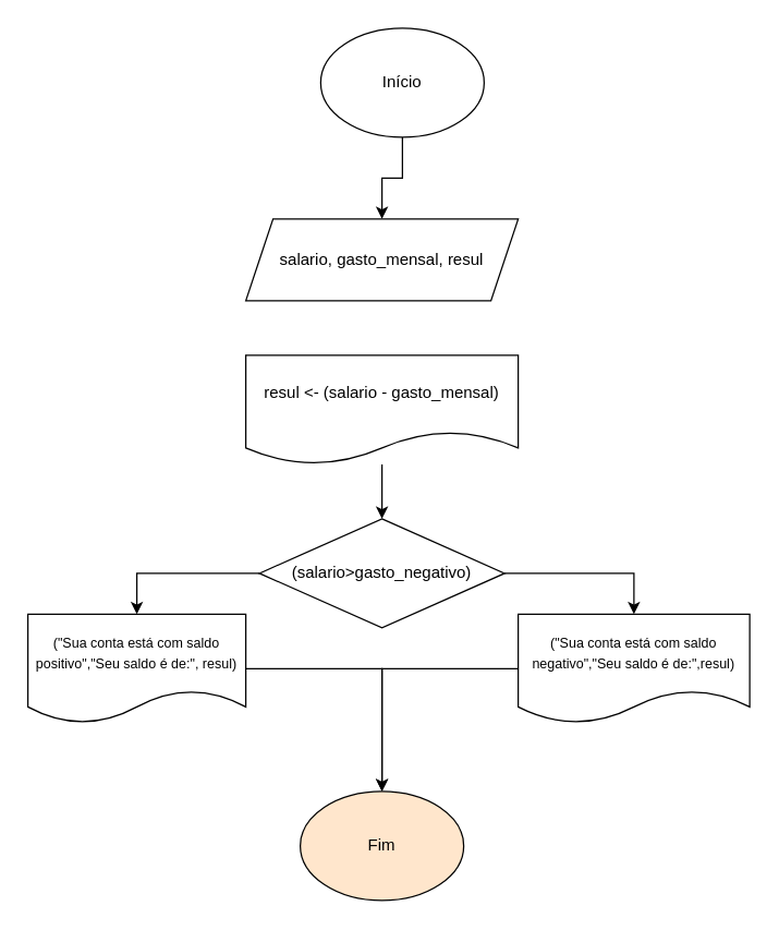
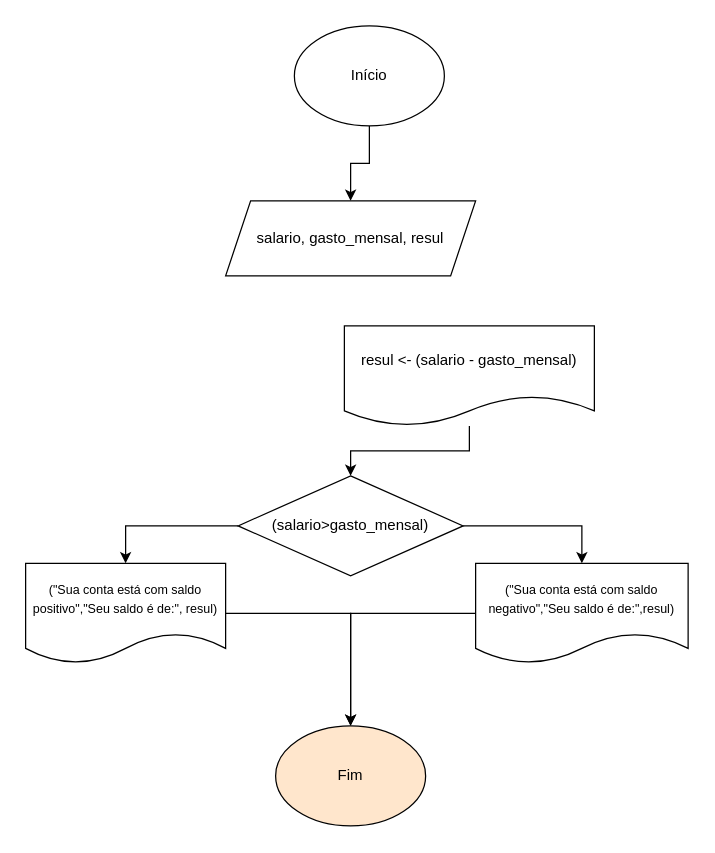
- <mxCell id="14" value="resul &amp;lt;- (salario - gasto_mensal)" style="shape=document;whiteSpace=wrap;html=1;boundedLbl=1;" vertex="1" parent="1"><mxGeometry x="180" y="260" width="200" height="80" as="geometry" /></mxCell>
+ <mxCell id="14" value="resul &amp;lt;- (salario - gasto_mensal)" style="shape=document;whiteSpace=wrap;html=1;boundedLbl=1;" vertex="1" parent="1"><mxGeometry x="275" y="260" width="200" height="80" as="geometry" /></mxCell>
- <mxCell id="7" value="(salario&amp;gt;gasto_negativo)" style="rhombus;whiteSpace=wrap;html=1;" vertex="1" parent="1"><mxGeometry x="190" y="380" width="180" height="80" as="geometry" /></mxCell>
+ <mxCell id="7" value="(salario&amp;gt;gasto_mensal)" style="rhombus;whiteSpace=wrap;html=1;" vertex="1" parent="1"><mxGeometry x="190" y="380" width="180" height="80" as="geometry" /></mxCell>
